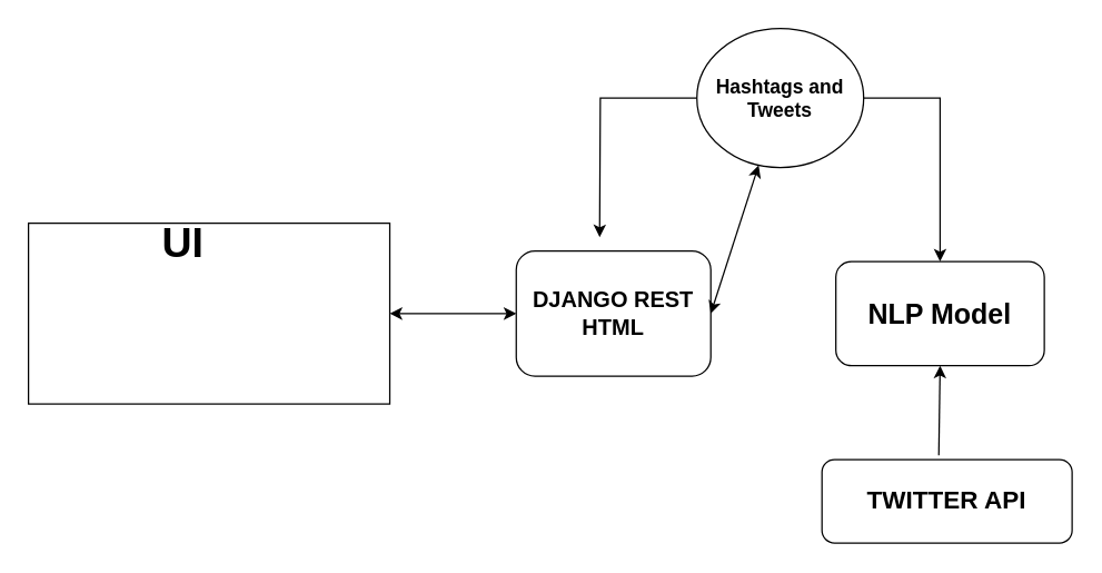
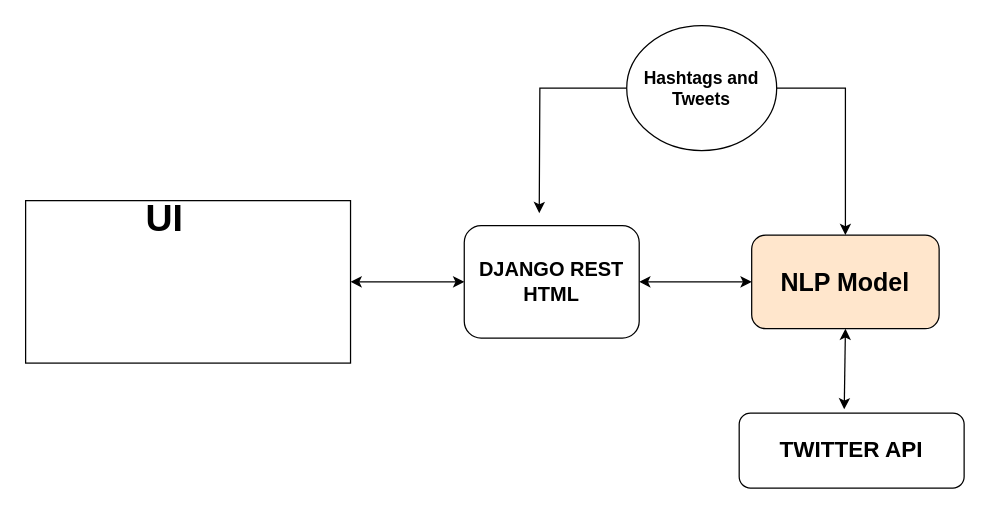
- <mxCell id="8" value="" style="endArrow=classic;startArrow=classic;html=1;exitX=1;exitY=0.5;exitDx=0;exitDy=0;" edge="1" parent="1" source="3" target="11"><mxGeometry width="50" height="50" relative="1" as="geometry"><mxPoint x="521" y="240" as="sourcePoint" /><mxPoint x="571" y="190" as="targetPoint" /></mxGeometry></mxCell>
+ <mxCell id="8" value="" style="endArrow=classic;startArrow=classic;html=1;entryX=0;entryY=0.5;entryDx=0;entryDy=0;exitX=1;exitY=0.5;exitDx=0;exitDy=0;" edge="1" parent="1" source="3" target="4"><mxGeometry width="50" height="50" relative="1" as="geometry"><mxPoint x="521" y="240" as="sourcePoint" /><mxPoint x="571" y="190" as="targetPoint" /></mxGeometry></mxCell>
- <mxCell id="4" value="&lt;b&gt;&lt;font style=&quot;font-size: 20px&quot;&gt;NLP Model&lt;/font&gt;&lt;/b&gt;" style="rounded=1;whiteSpace=wrap;html=1;" vertex="1" parent="1"><mxGeometry x="601" y="187.5" width="150" height="75" as="geometry" /></mxCell>
+ <mxCell id="4" value="&lt;b&gt;&lt;font style=&quot;font-size: 20px&quot;&gt;NLP Model&lt;/font&gt;&lt;/b&gt;" style="rounded=1;whiteSpace=wrap;html=1;fillColor=#ffe6cc;" vertex="1" parent="1"><mxGeometry x="601" y="187.5" width="150" height="75" as="geometry" /></mxCell>
- <mxCell id="7" value="" style="endArrow=none;startArrow=classic;html=1;exitX=0.5;exitY=1;exitDx=0;exitDy=0;entryX=0.467;entryY=-0.05;entryDx=0;entryDy=0;entryPerimeter=0;" edge="1" parent="1" source="4" target="5"><mxGeometry width="50" height="50" relative="1" as="geometry"><mxPoint x="561" y="370" as="sourcePoint" /><mxPoint x="611" y="320" as="targetPoint" /></mxGeometry></mxCell>
+ <mxCell id="7" value="" style="endArrow=classic;startArrow=classic;html=1;exitX=0.5;exitY=1;exitDx=0;exitDy=0;entryX=0.467;entryY=-0.05;entryDx=0;entryDy=0;entryPerimeter=0;" edge="1" parent="1" source="4" target="5"><mxGeometry width="50" height="50" relative="1" as="geometry"><mxPoint x="561" y="370" as="sourcePoint" /><mxPoint x="611" y="320" as="targetPoint" /></mxGeometry></mxCell>
